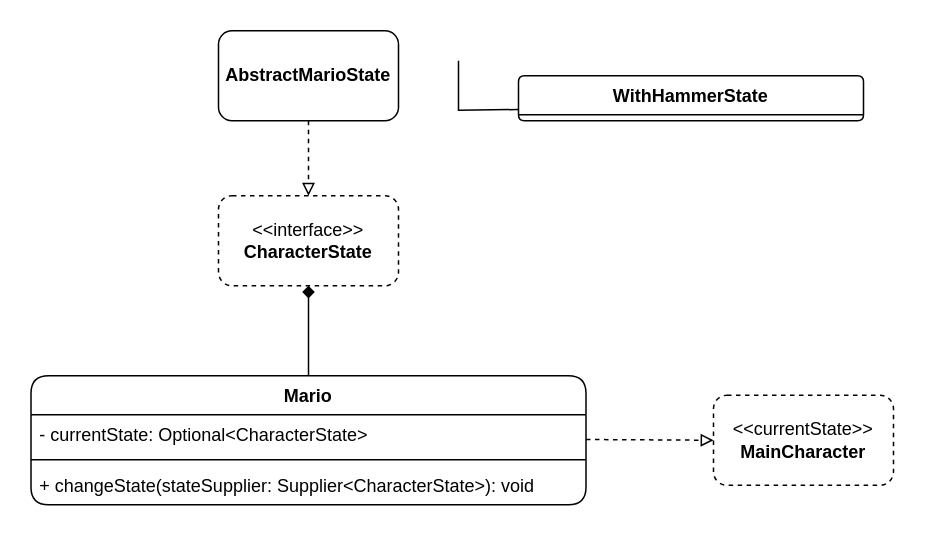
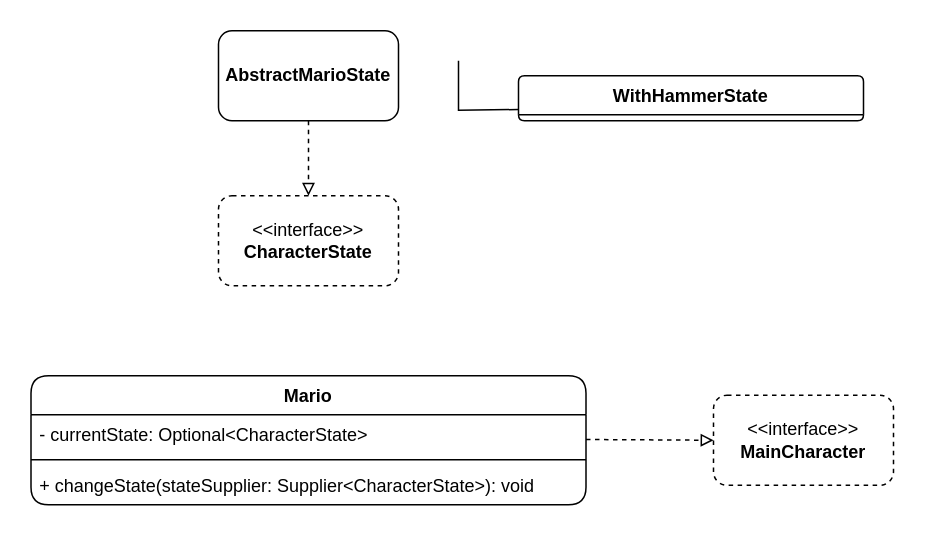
- <mxCell id="12" value="" style="endArrow=diamond;html=1;rounded=0;exitX=0.5;exitY=0;exitDx=0;exitDy=0;entryX=0.5;entryY=1;entryDx=0;entryDy=0;endFill=1;" edge="1" parent="1" source="5" target="2"><mxGeometry width="50" height="50" relative="1" as="geometry"><mxPoint x="425" y="160" as="sourcePoint" /><mxPoint x="475" y="110" as="targetPoint" /></mxGeometry></mxCell>
- <mxCell id="3" value="&amp;lt;&amp;lt;currentState&amp;gt;&amp;gt;&lt;div&gt;&lt;b&gt;MainCharacter&lt;/b&gt;&lt;/div&gt;" style="rounded=1;whiteSpace=wrap;html=1;dashed=1;" vertex="1" parent="1"><mxGeometry x="475" y="263" width="120" height="60" as="geometry" /></mxCell>
+ <mxCell id="3" value="&amp;lt;&amp;lt;interface&amp;gt;&amp;gt;&lt;div&gt;&lt;b&gt;MainCharacter&lt;/b&gt;&lt;/div&gt;" style="rounded=1;whiteSpace=wrap;html=1;dashed=1;" vertex="1" parent="1"><mxGeometry x="475" y="263" width="120" height="60" as="geometry" /></mxCell>
